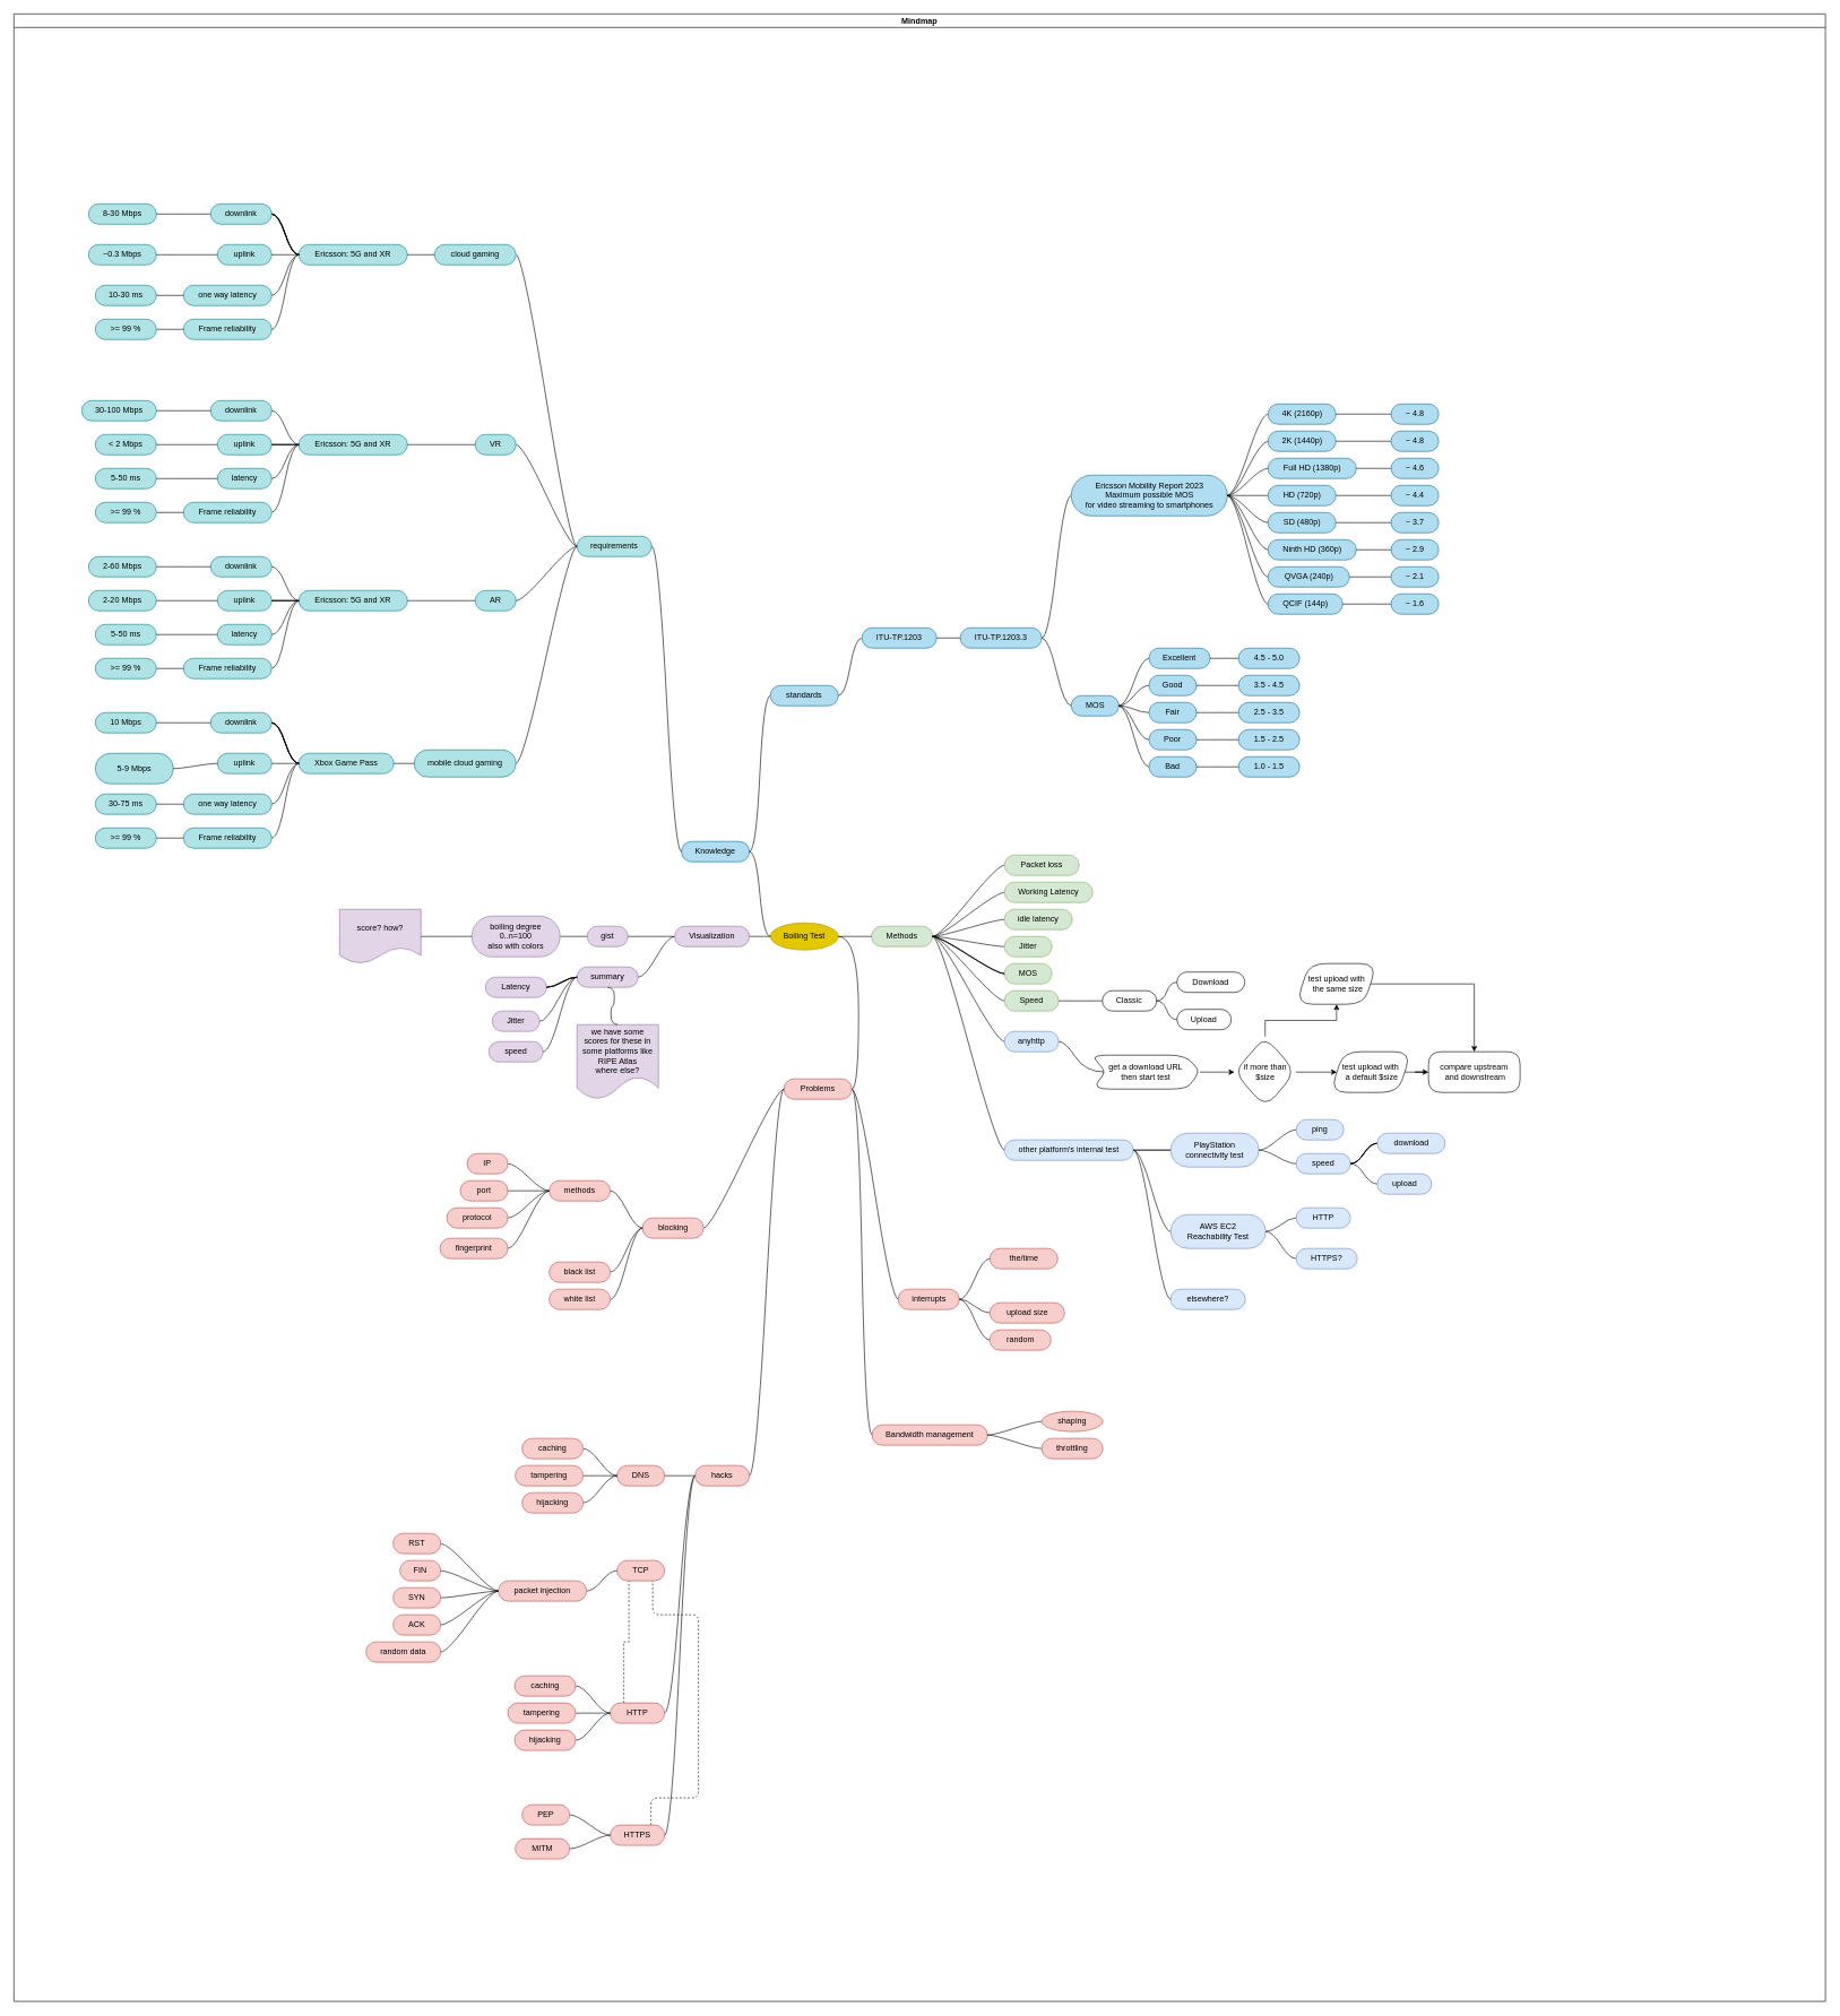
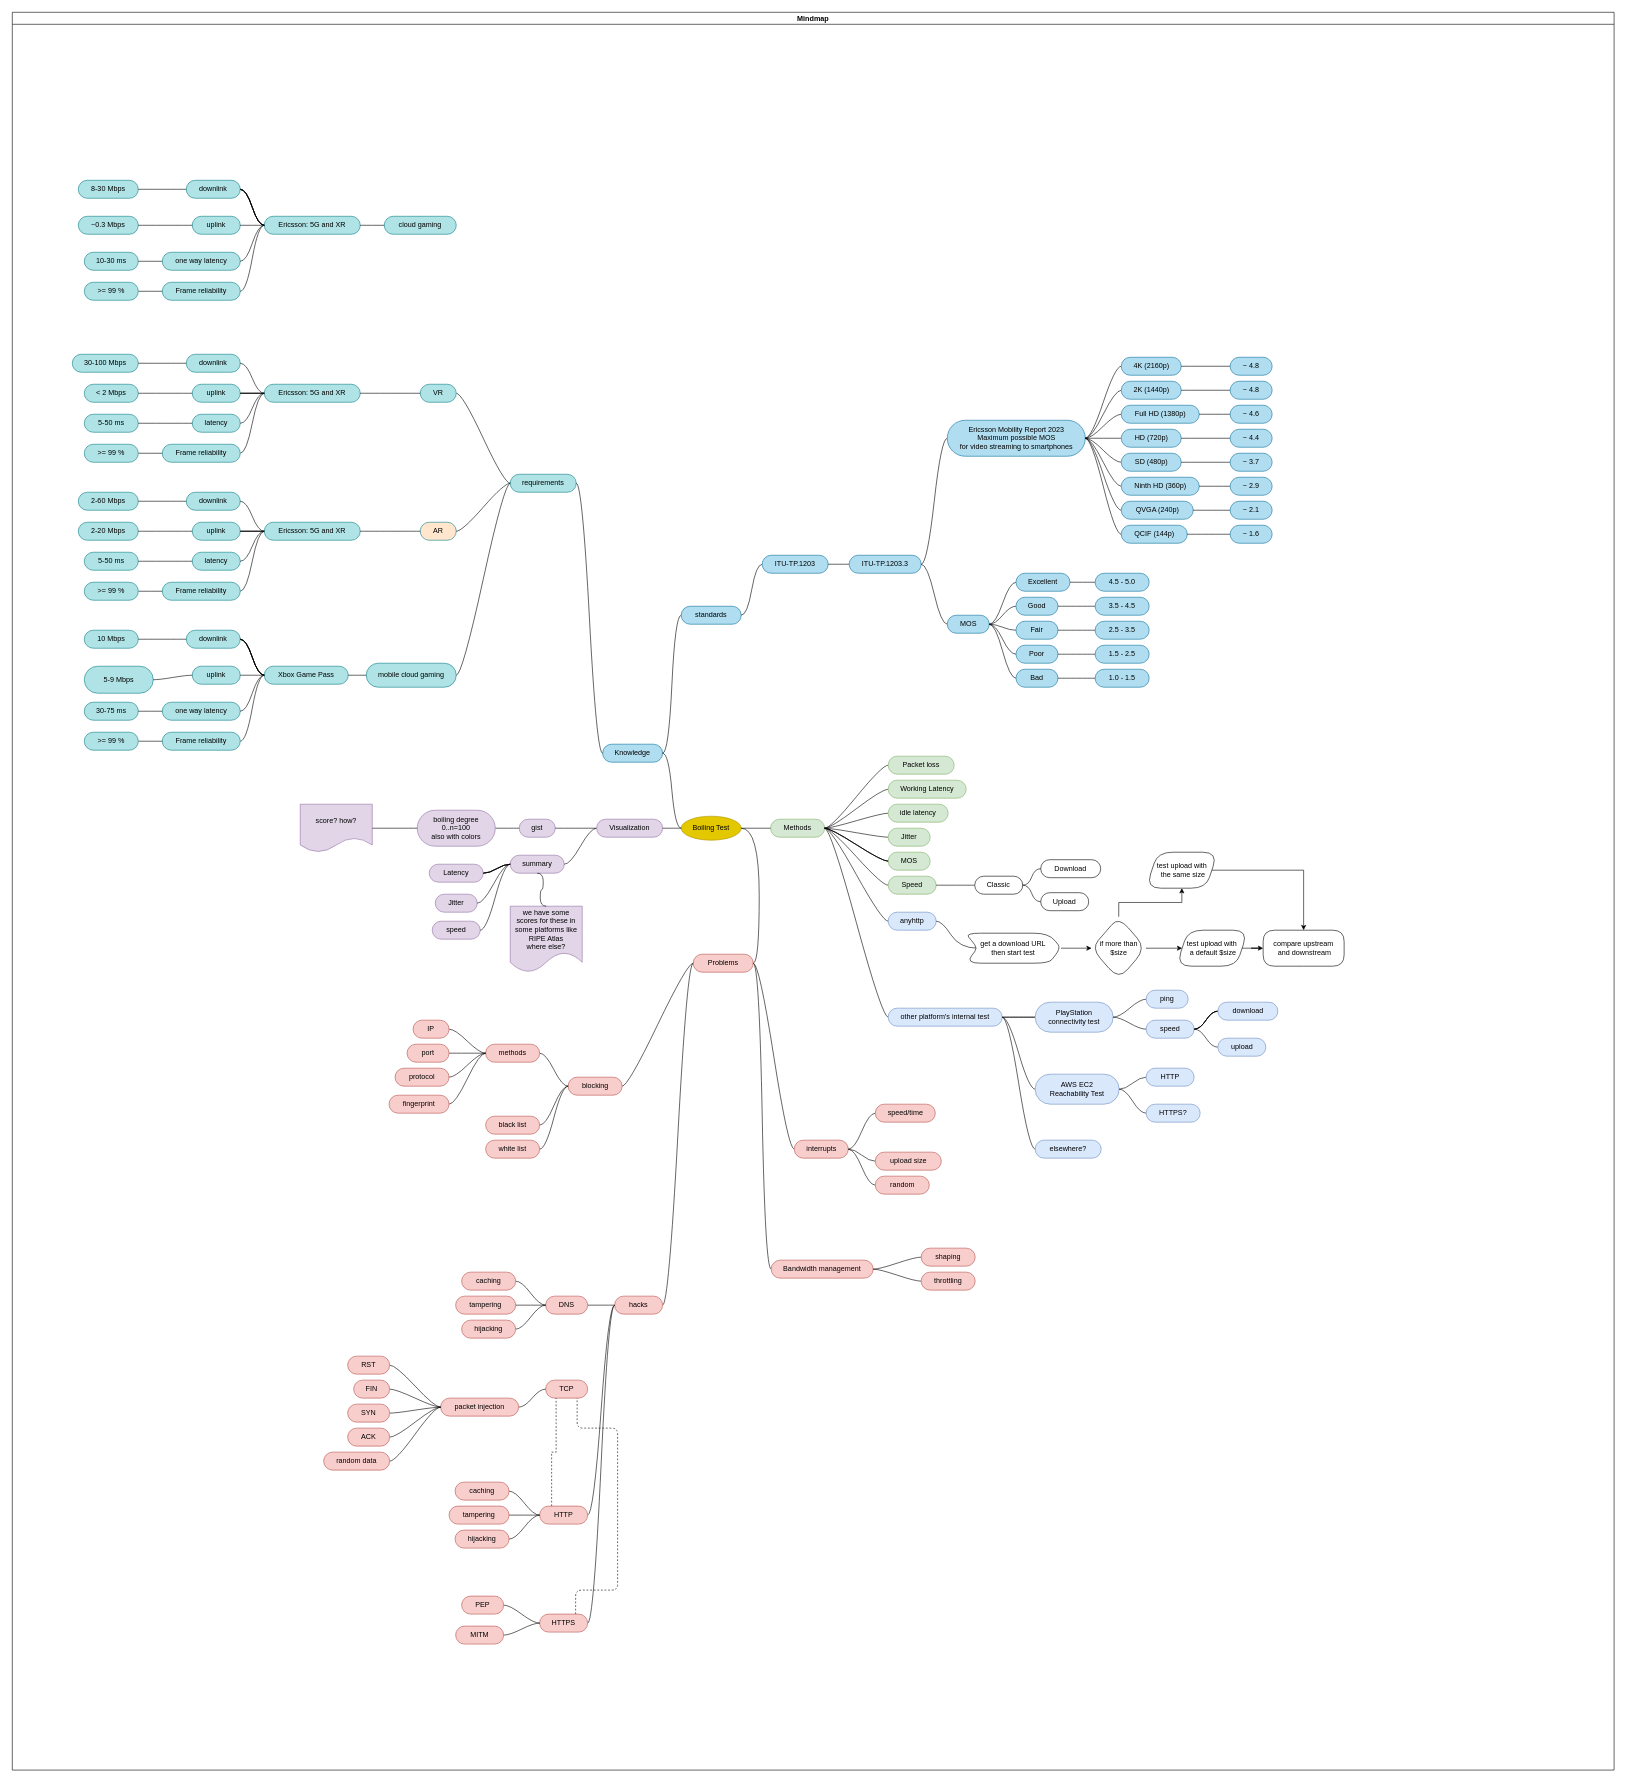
- <mxCell id="83" style="edgeStyle=entityRelationEdgeStyle;rounded=0;orthogonalLoop=1;jettySize=auto;html=1;startArrow=none;endArrow=none;segment=10;curved=1;sourcePerimeterSpacing=0;targetPerimeterSpacing=0;entryX=1;entryY=0.5;entryDx=0;entryDy=0;" parent="2" source="84" target="159" edge="1"><mxGeometry relative="1" as="geometry" /></mxCell>
- <mxCell id="107" value="AR" style="whiteSpace=wrap;html=1;rounded=1;arcSize=50;align=center;verticalAlign=middle;strokeWidth=1;autosize=1;spacing=4;treeFolding=1;treeMoving=1;newEdgeStyle={&quot;edgeStyle&quot;:&quot;entityRelationEdgeStyle&quot;,&quot;startArrow&quot;:&quot;none&quot;,&quot;endArrow&quot;:&quot;none&quot;,&quot;segment&quot;:10,&quot;curved&quot;:1,&quot;sourcePerimeterSpacing&quot;:0,&quot;targetPerimeterSpacing&quot;:0};fillColor=#b0e3e6;strokeColor=#0e8088;container=0;" parent="2" vertex="1"><mxGeometry x="680" y="850" width="60" height="30" as="geometry" /></mxCell>
+ <mxCell id="107" value="AR" style="whiteSpace=wrap;html=1;rounded=1;arcSize=50;align=center;verticalAlign=middle;strokeWidth=1;autosize=1;spacing=4;treeFolding=1;treeMoving=1;newEdgeStyle={&quot;edgeStyle&quot;:&quot;entityRelationEdgeStyle&quot;,&quot;startArrow&quot;:&quot;none&quot;,&quot;endArrow&quot;:&quot;none&quot;,&quot;segment&quot;:10,&quot;curved&quot;:1,&quot;sourcePerimeterSpacing&quot;:0,&quot;targetPerimeterSpacing&quot;:0};fillColor=#ffe6cc;strokeColor=#0e8088;container=0;" parent="2" vertex="1"><mxGeometry x="680" y="850" width="60" height="30" as="geometry" /></mxCell>
- <mxCell id="249" value="the/time" style="whiteSpace=wrap;html=1;rounded=1;arcSize=50;align=center;verticalAlign=middle;strokeWidth=1;autosize=1;spacing=4;treeFolding=1;treeMoving=1;newEdgeStyle={&quot;edgeStyle&quot;:&quot;entityRelationEdgeStyle&quot;,&quot;startArrow&quot;:&quot;none&quot;,&quot;endArrow&quot;:&quot;none&quot;,&quot;segment&quot;:10,&quot;curved&quot;:1,&quot;sourcePerimeterSpacing&quot;:0,&quot;targetPerimeterSpacing&quot;:0};fillColor=#f8cecc;strokeColor=#b85450;container=0;" vertex="1" parent="2"><mxGeometry x="1438.5" y="1820" width="100" height="30" as="geometry" /></mxCell>
+ <mxCell id="249" value="speed/time" style="whiteSpace=wrap;html=1;rounded=1;arcSize=50;align=center;verticalAlign=middle;strokeWidth=1;autosize=1;spacing=4;treeFolding=1;treeMoving=1;newEdgeStyle={&quot;edgeStyle&quot;:&quot;entityRelationEdgeStyle&quot;,&quot;startArrow&quot;:&quot;none&quot;,&quot;endArrow&quot;:&quot;none&quot;,&quot;segment&quot;:10,&quot;curved&quot;:1,&quot;sourcePerimeterSpacing&quot;:0,&quot;targetPerimeterSpacing&quot;:0};fillColor=#f8cecc;strokeColor=#b85450;container=0;" vertex="1" parent="2"><mxGeometry x="1438.5" y="1820" width="100" height="30" as="geometry" /></mxCell>
- <mxCell id="310" value="shaping" style="ellipse;whiteSpace=wrap;html=1;arcSize=50;align=center;verticalAlign=middle;strokeWidth=1;autosize=1;spacing=4;treeFolding=1;treeMoving=1;newEdgeStyle={&quot;edgeStyle&quot;:&quot;entityRelationEdgeStyle&quot;,&quot;startArrow&quot;:&quot;none&quot;,&quot;endArrow&quot;:&quot;none&quot;,&quot;segment&quot;:10,&quot;curved&quot;:1,&quot;sourcePerimeterSpacing&quot;:0,&quot;targetPerimeterSpacing&quot;:0};fillColor=#f8cecc;strokeColor=#b85450;container=0;" vertex="1" parent="2"><mxGeometry x="1515" y="2060" width="90" height="30" as="geometry" /></mxCell>
+ <mxCell id="310" value="shaping" style="whiteSpace=wrap;html=1;rounded=1;arcSize=50;align=center;verticalAlign=middle;strokeWidth=1;autosize=1;spacing=4;treeFolding=1;treeMoving=1;newEdgeStyle={&quot;edgeStyle&quot;:&quot;entityRelationEdgeStyle&quot;,&quot;startArrow&quot;:&quot;none&quot;,&quot;endArrow&quot;:&quot;none&quot;,&quot;segment&quot;:10,&quot;curved&quot;:1,&quot;sourcePerimeterSpacing&quot;:0,&quot;targetPerimeterSpacing&quot;:0};fillColor=#f8cecc;strokeColor=#b85450;container=0;" vertex="1" parent="2"><mxGeometry x="1515" y="2060" width="90" height="30" as="geometry" /></mxCell>
